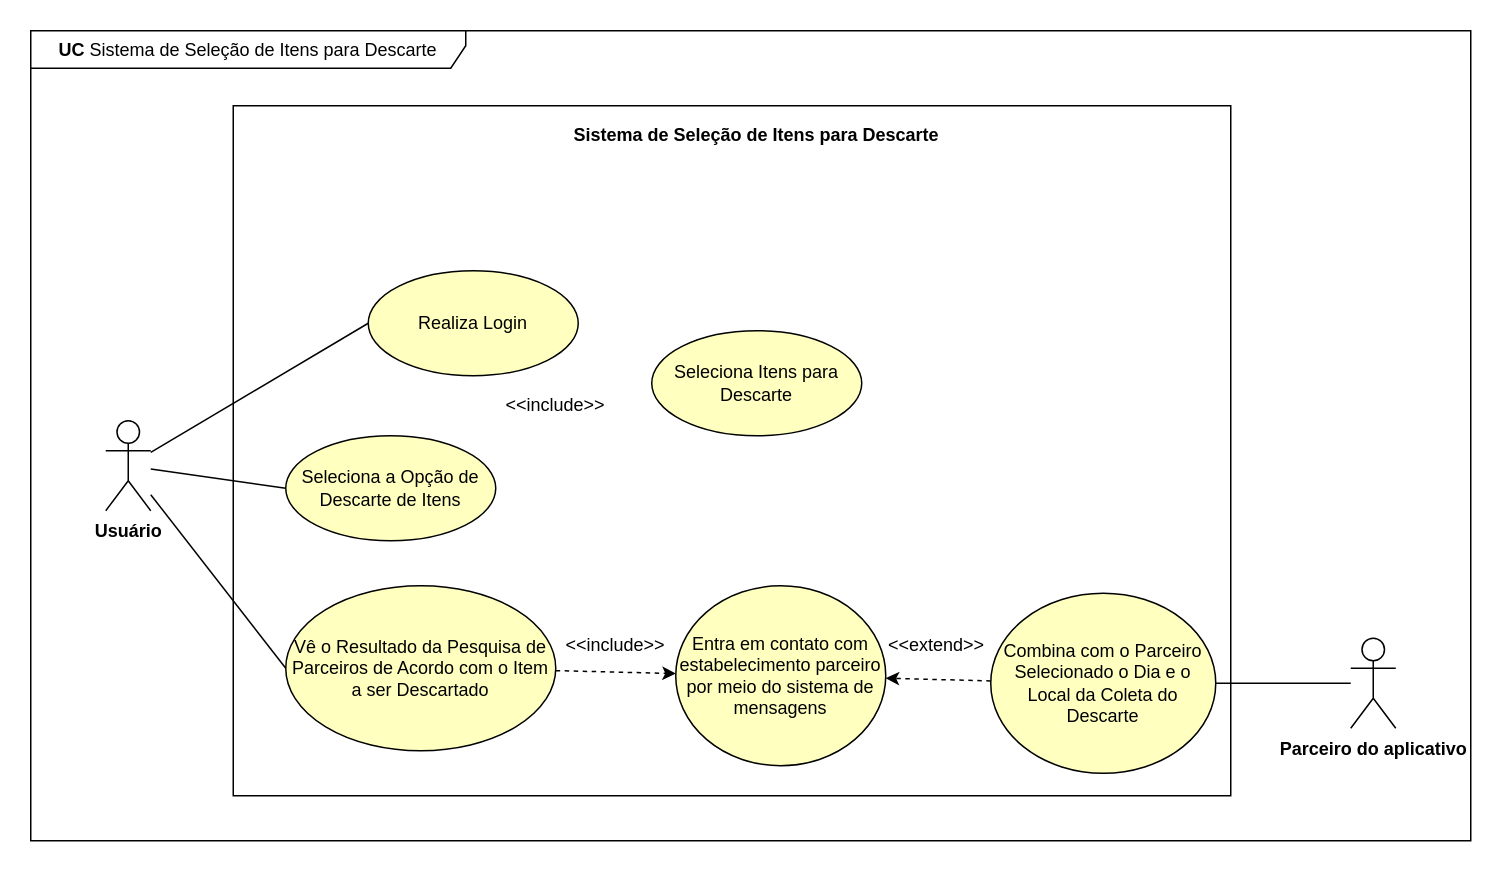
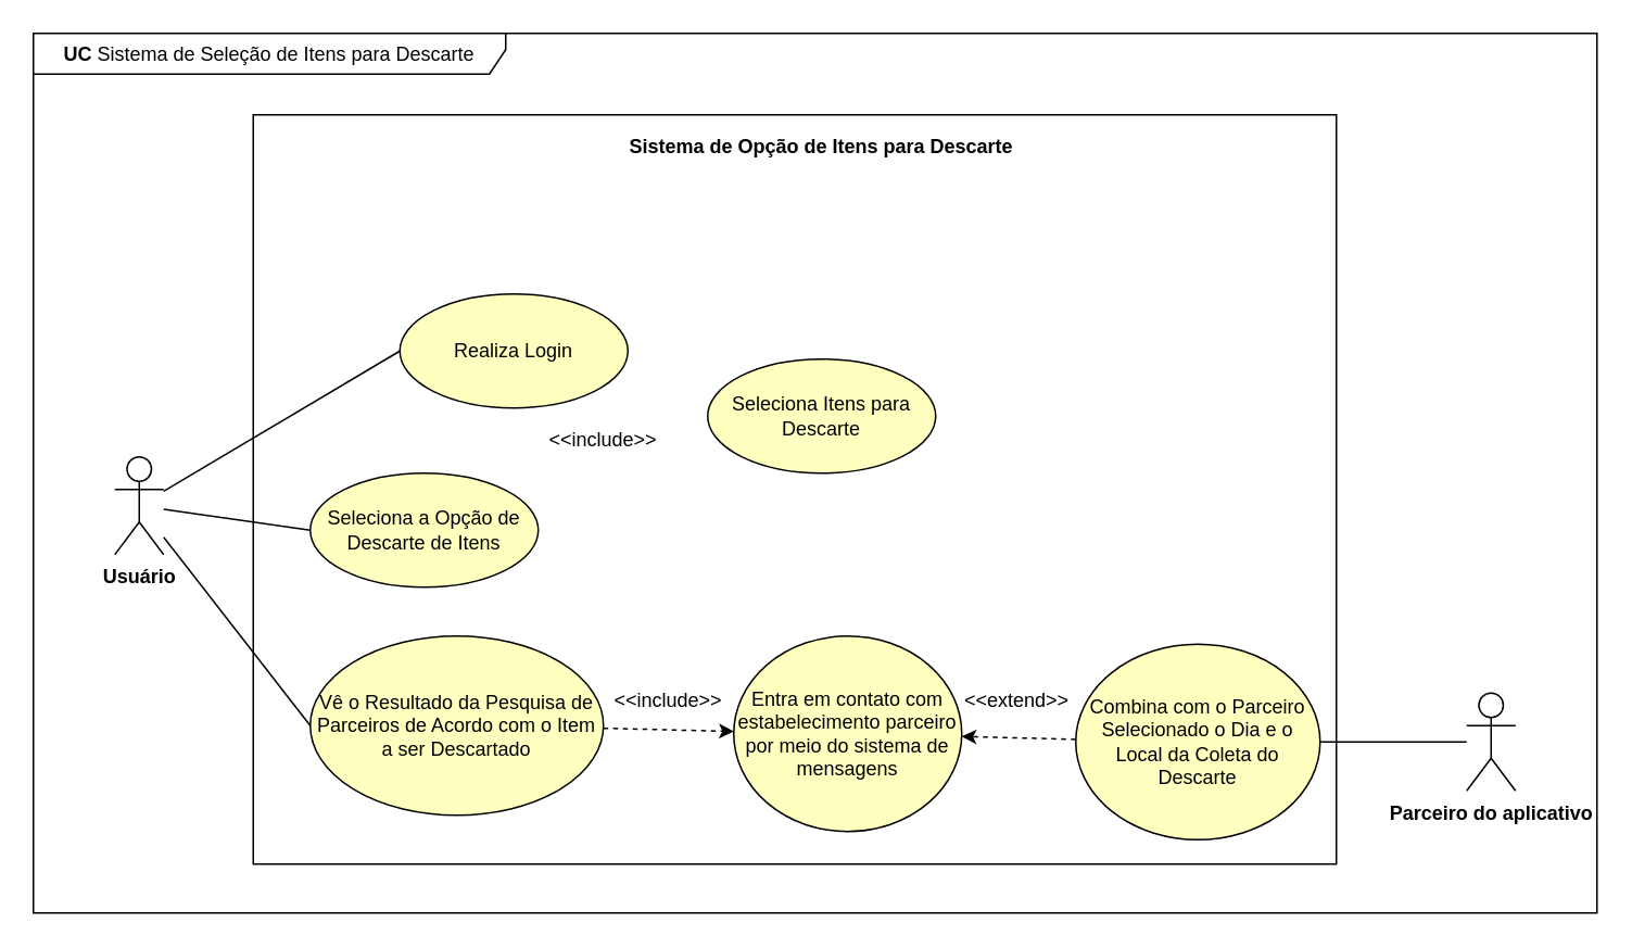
- <mxCell id="15" value="Sistema de Seleção de Itens para Descarte" style="text;html=1;strokeColor=none;fillColor=none;align=center;verticalAlign=middle;whiteSpace=wrap;rounded=0;fontStyle=1" parent="1" vertex="1"><mxGeometry x="364" y="80" width="280" height="20" as="geometry" /></mxCell>
+ <mxCell id="15" value="Sistema de Opção de Itens para Descarte" style="text;html=1;strokeColor=none;fillColor=none;align=center;verticalAlign=middle;whiteSpace=wrap;rounded=0;fontStyle=1" parent="1" vertex="1"><mxGeometry x="364" y="80" width="280" height="20" as="geometry" /></mxCell>
